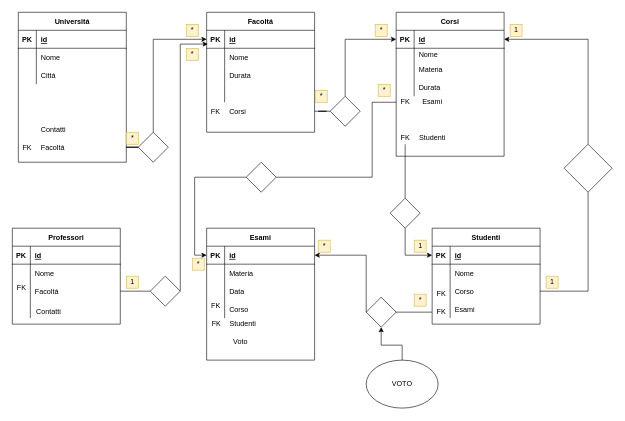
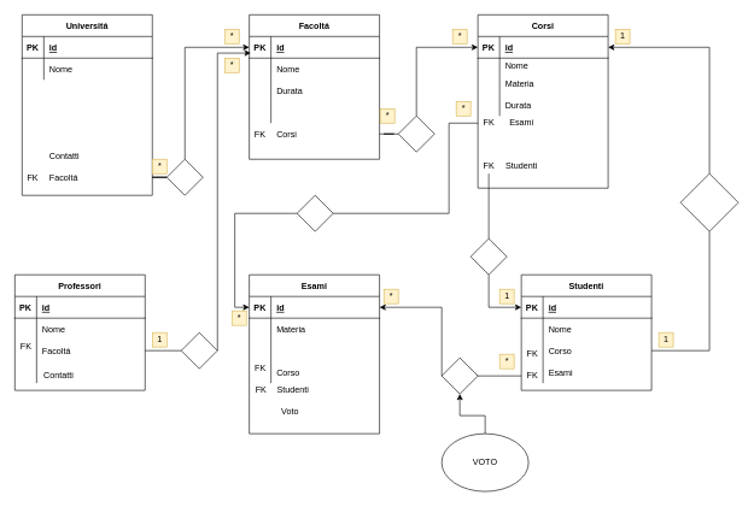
- <mxCell id="11" value="Cittá" style="shape=partialRectangle;connectable=0;fillColor=none;top=0;left=0;bottom=0;right=0;align=left;spacingLeft=6;overflow=hidden;" vertex="1" parent="9"><mxGeometry x="30" width="150" height="30" as="geometry" /></mxCell>
- <mxCell id="49" value="Data" style="shape=partialRectangle;connectable=0;fillColor=none;top=0;left=0;bottom=0;right=0;align=left;spacingLeft=6;overflow=hidden;" vertex="1" parent="47"><mxGeometry x="30" width="150" height="30" as="geometry" /></mxCell>
